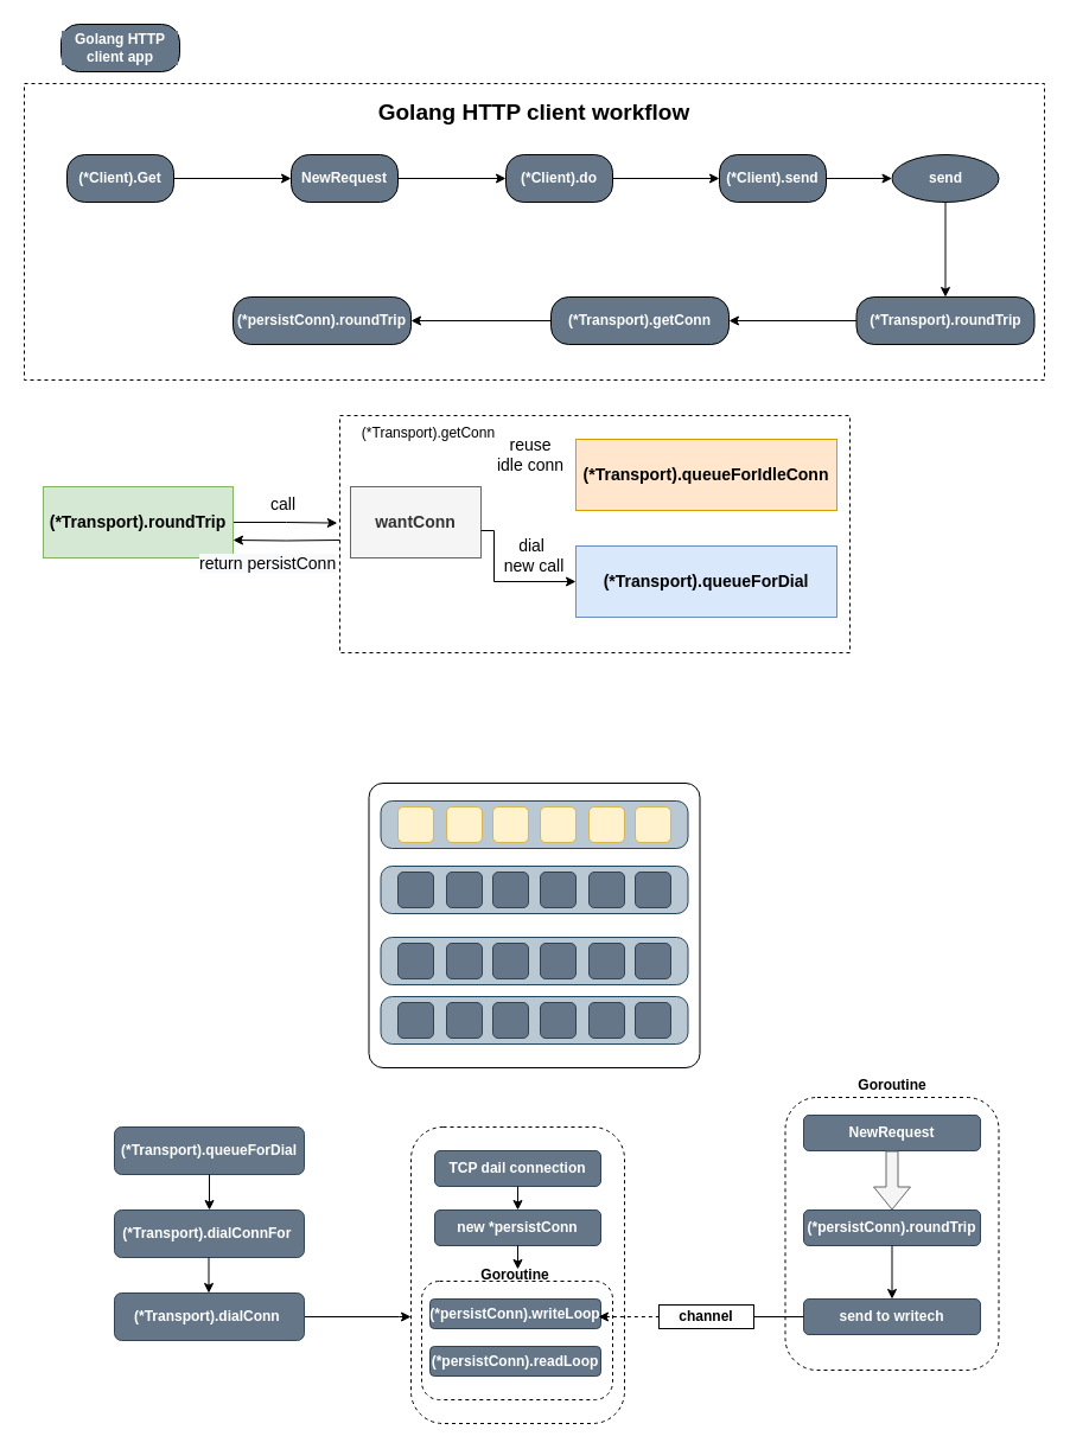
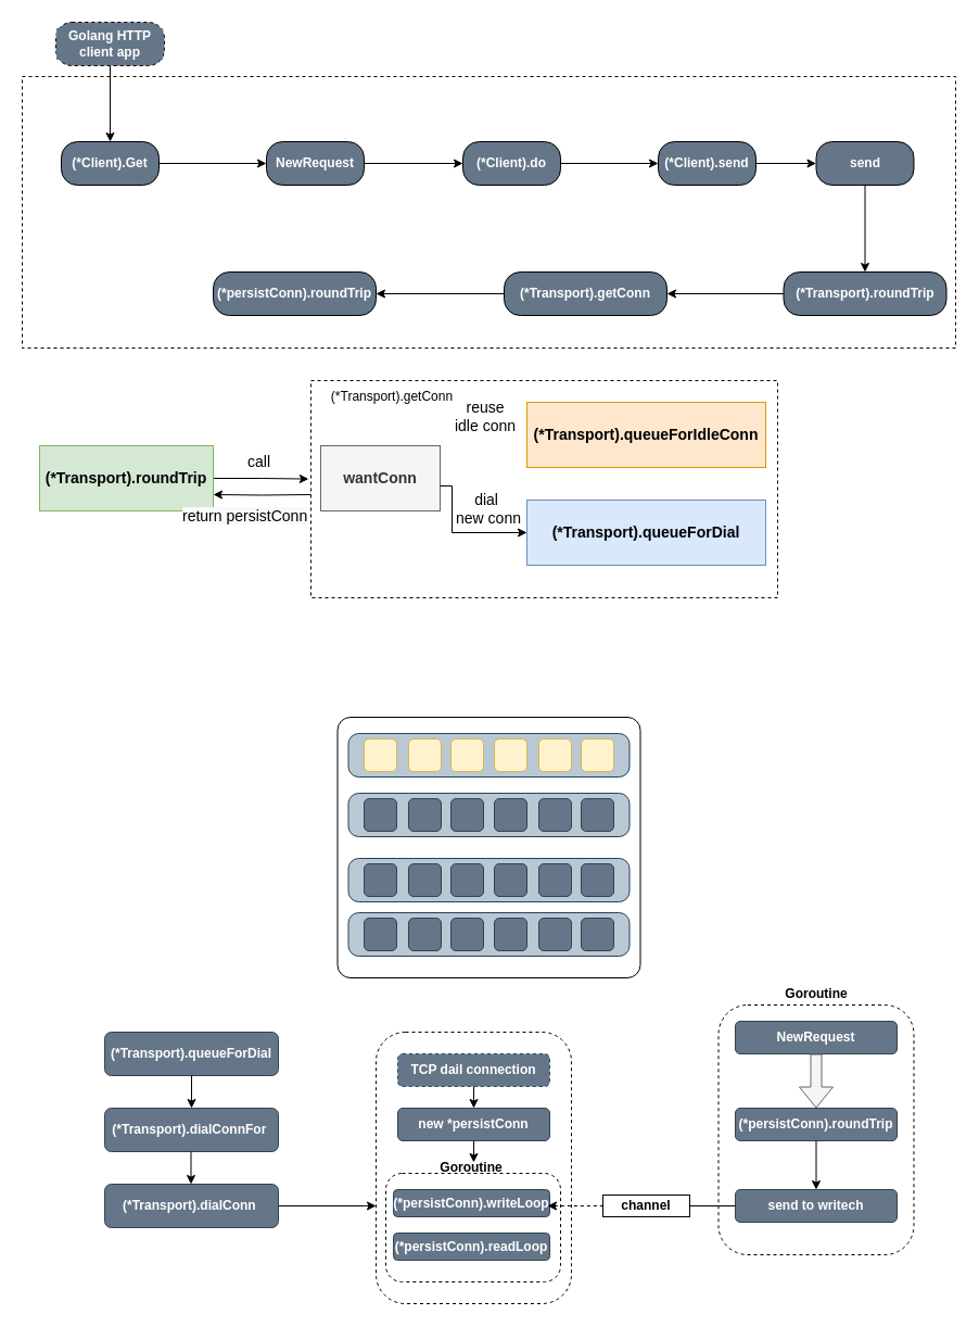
- <mxCell id="71" value="Golang HTTP client app" style="rounded=1;whiteSpace=wrap;html=1;labelBackgroundColor=#647687;fontColor=#FFFFFF;fillColor=#647687;align=center;verticalAlign=middle;arcSize=37;fontStyle=1" parent="1" vertex="1"><mxGeometry x="51" y="20" width="100" height="40" as="geometry" /></mxCell>
+ <mxCell id="71" value="Golang HTTP client app" style="rounded=1;whiteSpace=wrap;html=1;labelBackgroundColor=#647687;fontColor=#FFFFFF;fillColor=#647687;align=center;verticalAlign=middle;arcSize=37;fontStyle=1;dashed=1;" parent="1" vertex="1"><mxGeometry x="51" y="20" width="100" height="40" as="geometry" /></mxCell>
+ <mxCell id="70" value="" style="edgeStyle=orthogonalEdgeStyle;rounded=0;orthogonalLoop=1;jettySize=auto;html=1;fontColor=#FFFFFF;" parent="1" source="71" target="73" edge="1"><mxGeometry relative="1" as="geometry" /></mxCell>
- <mxCell id="87" value="Golang HTTP client workflow" style="text;html=1;strokeColor=none;fillColor=none;align=center;verticalAlign=middle;whiteSpace=wrap;rounded=0;dashed=1;fontSize=19;fontStyle=1" vertex="1" parent="1"><mxGeometry x="314.25" y="80" width="271.5" height="30" as="geometry" /></mxCell>
- <mxCell id="81" value="send" style="ellipse;whiteSpace=wrap;html=1;labelBackgroundColor=#647687;fontColor=#FFFFFF;fillColor=#647687;align=center;verticalAlign=middle;arcSize=37;fontStyle=1;" parent="1" vertex="1"><mxGeometry x="751.5" y="130" width="90" height="40" as="geometry" /></mxCell>
+ <mxCell id="81" value="send" style="rounded=1;whiteSpace=wrap;html=1;labelBackgroundColor=#647687;fontColor=#FFFFFF;fillColor=#647687;align=center;verticalAlign=middle;arcSize=37;fontStyle=1" parent="1" vertex="1"><mxGeometry x="751.5" y="130" width="90" height="40" as="geometry" /></mxCell>
- <mxCell id="15" value="&lt;div&gt;&lt;span style=&quot;font-size: 14px&quot;&gt;&lt;font face=&quot;helvetica&quot;&gt;dial&amp;nbsp;&lt;/font&gt;&lt;/span&gt;&lt;/div&gt;&lt;div&gt;&lt;span style=&quot;font-size: 14px&quot;&gt;&lt;font face=&quot;helvetica&quot;&gt;new call&lt;/font&gt;&lt;/span&gt;&lt;/div&gt;" style="text;whiteSpace=wrap;html=1;fontStyle=0;align=center;" parent="1" vertex="1"><mxGeometry x="415" y="445" width="70" height="31" as="geometry" /></mxCell>
+ <mxCell id="15" value="&lt;div&gt;&lt;span style=&quot;font-size: 14px&quot;&gt;&lt;font face=&quot;helvetica&quot;&gt;dial&amp;nbsp;&lt;/font&gt;&lt;/span&gt;&lt;/div&gt;&lt;div&gt;&lt;span style=&quot;font-size: 14px&quot;&gt;&lt;font face=&quot;helvetica&quot;&gt;new conn&lt;/font&gt;&lt;/span&gt;&lt;/div&gt;" style="text;whiteSpace=wrap;html=1;fontStyle=0;align=center;" parent="1" vertex="1"><mxGeometry x="415" y="445" width="70" height="31" as="geometry" /></mxCell>
- <mxCell id="50" value="TCP dail connection" style="rounded=1;whiteSpace=wrap;html=1;strokeColor=#314354;fillColor=#647687;fontColor=#ffffff;fontStyle=1" parent="1" vertex="1"><mxGeometry x="366" y="970" width="140" height="30" as="geometry" /></mxCell>
+ <mxCell id="50" value="TCP dail connection" style="rounded=1;whiteSpace=wrap;html=1;strokeColor=#314354;fillColor=#647687;fontColor=#ffffff;fontStyle=1;dashed=1;" parent="1" vertex="1"><mxGeometry x="366" y="970" width="140" height="30" as="geometry" /></mxCell>
